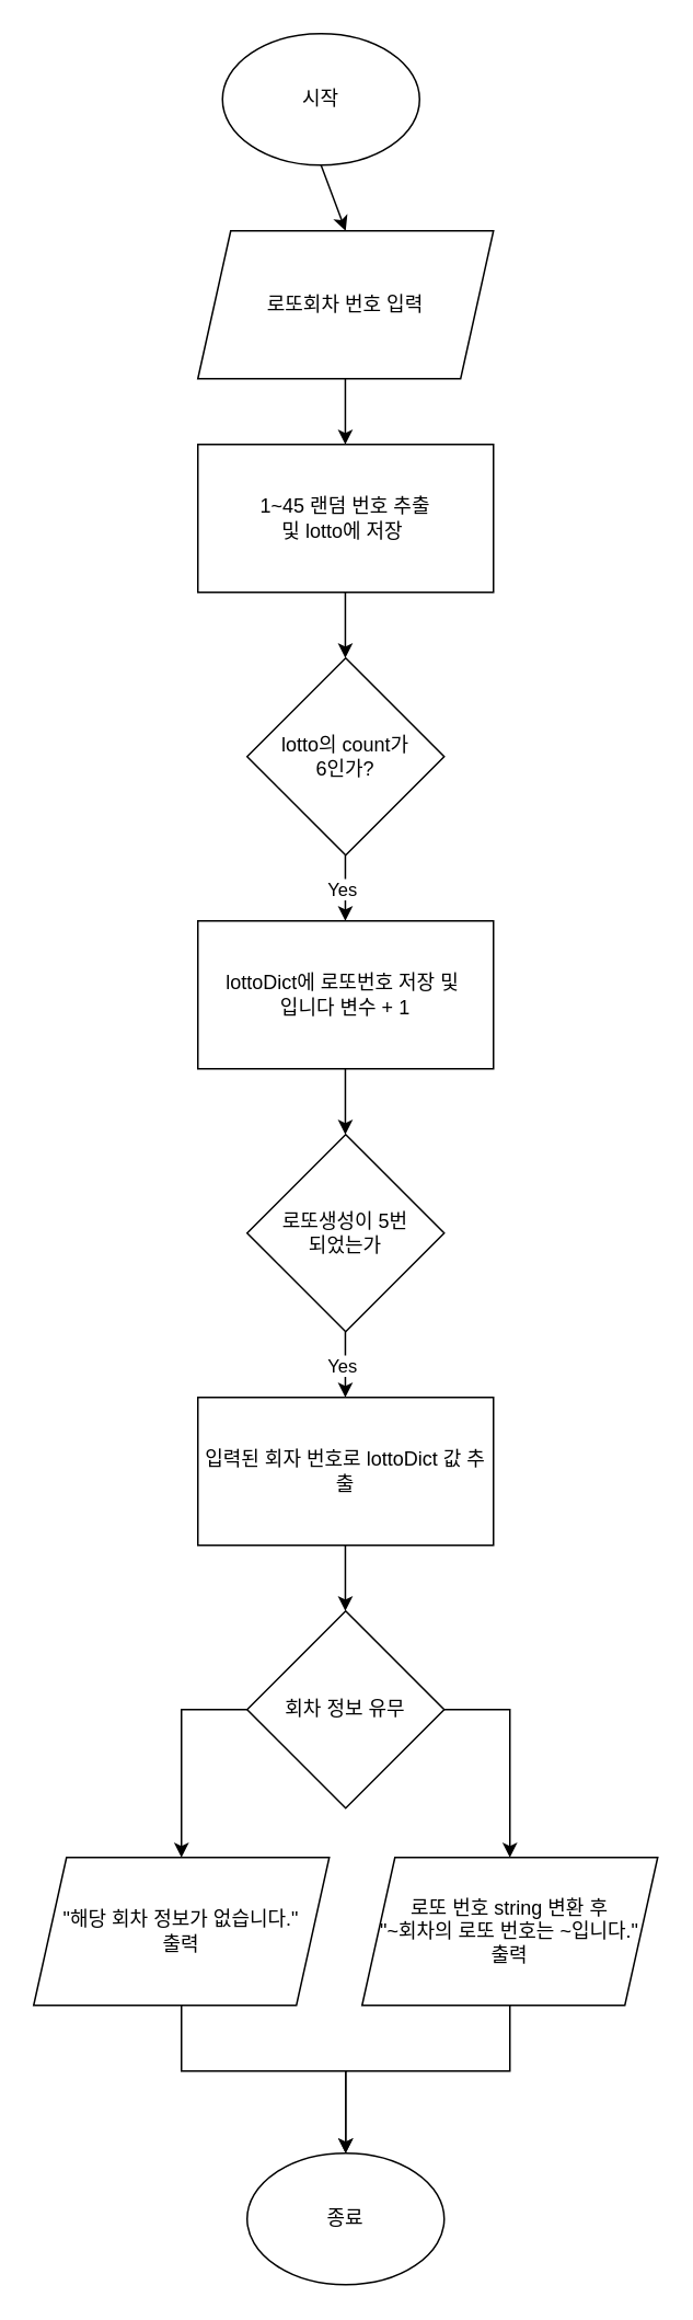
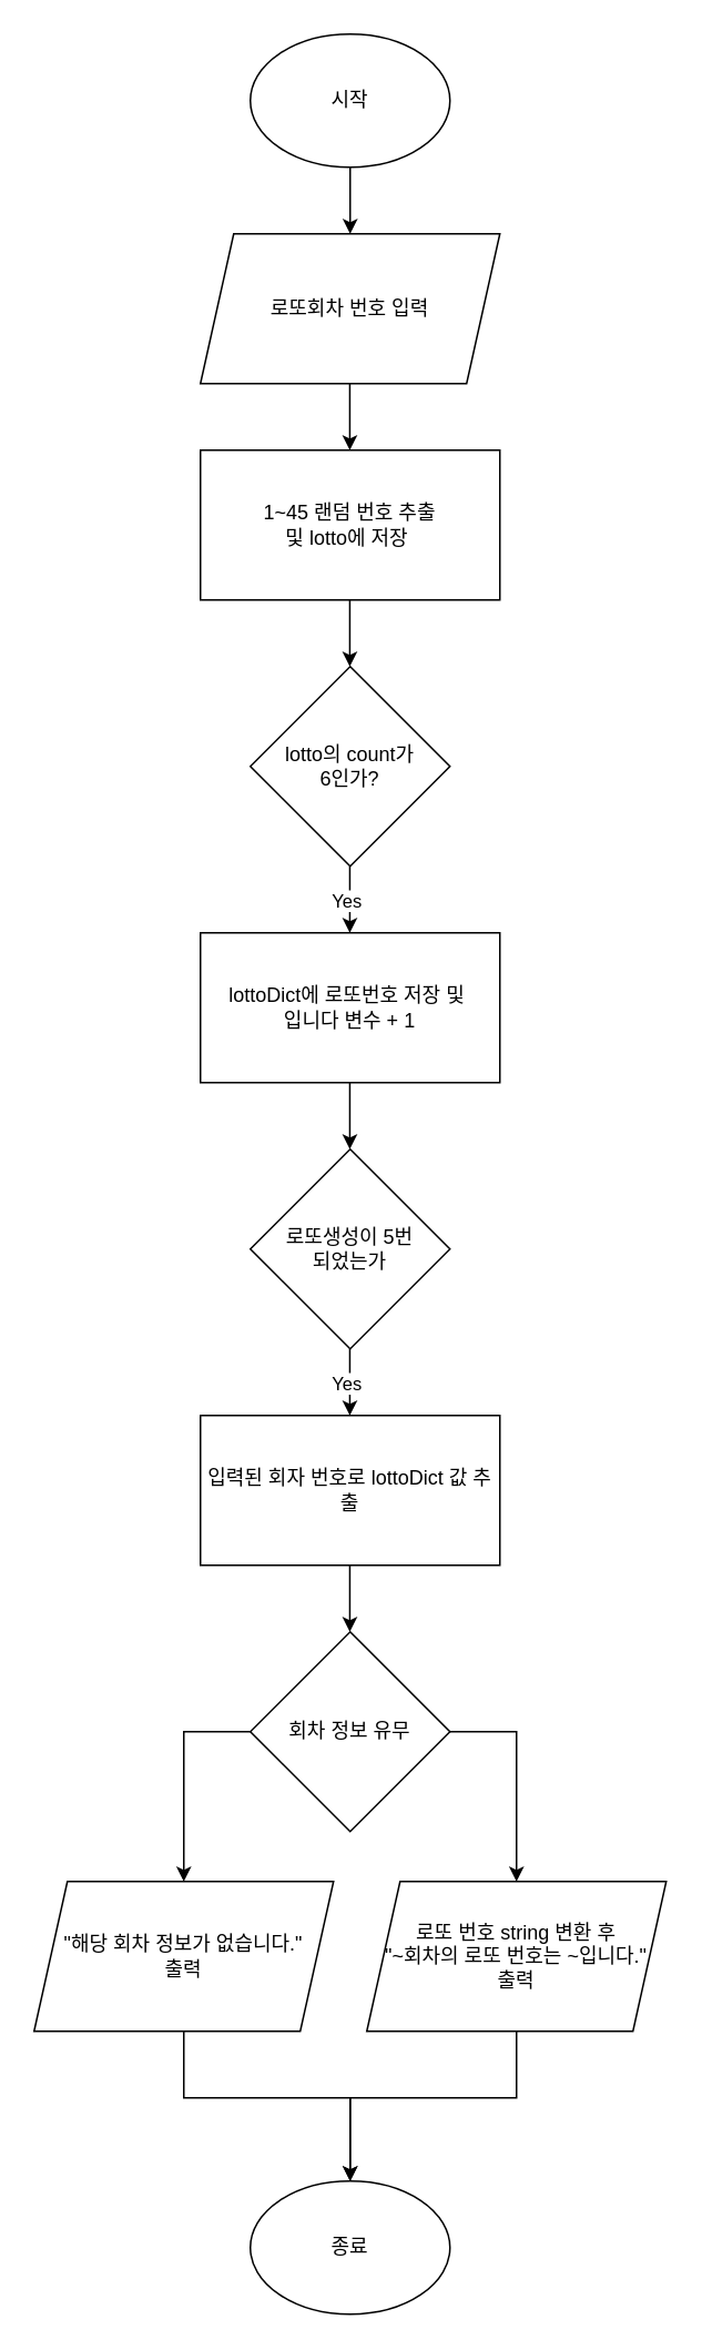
- <mxCell id="2" value="시작" style="ellipse;whiteSpace=wrap;html=1;" vertex="1" parent="1"><mxGeometry x="135" y="20" width="120" height="80" as="geometry" /></mxCell>
+ <mxCell id="2" value="시작" style="ellipse;whiteSpace=wrap;html=1;" vertex="1" parent="1"><mxGeometry x="150" y="20" width="120" height="80" as="geometry" /></mxCell>
